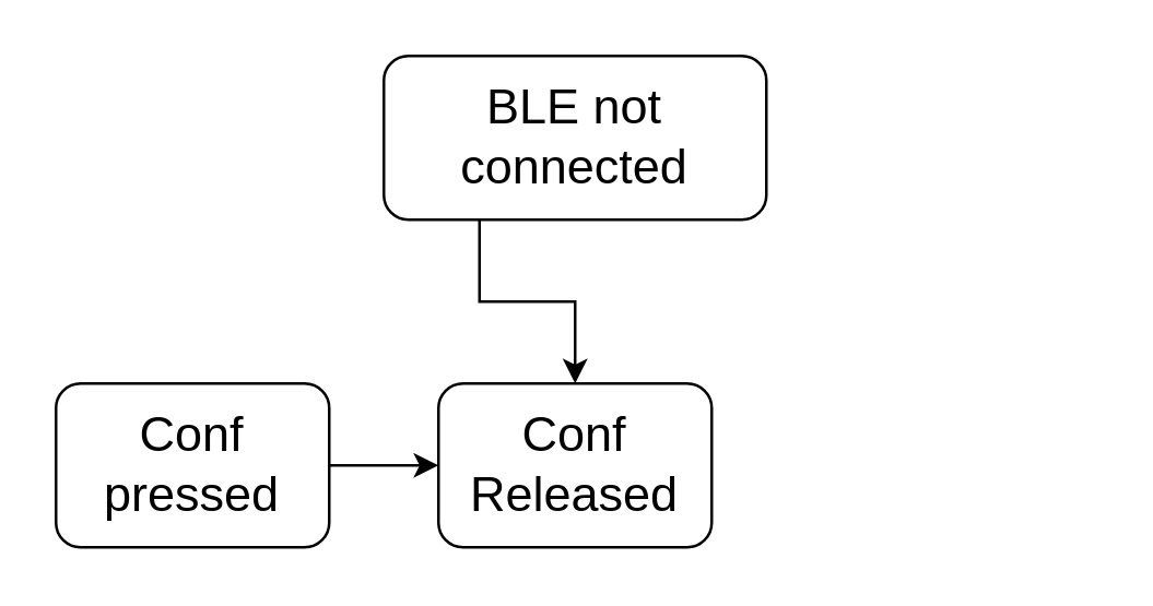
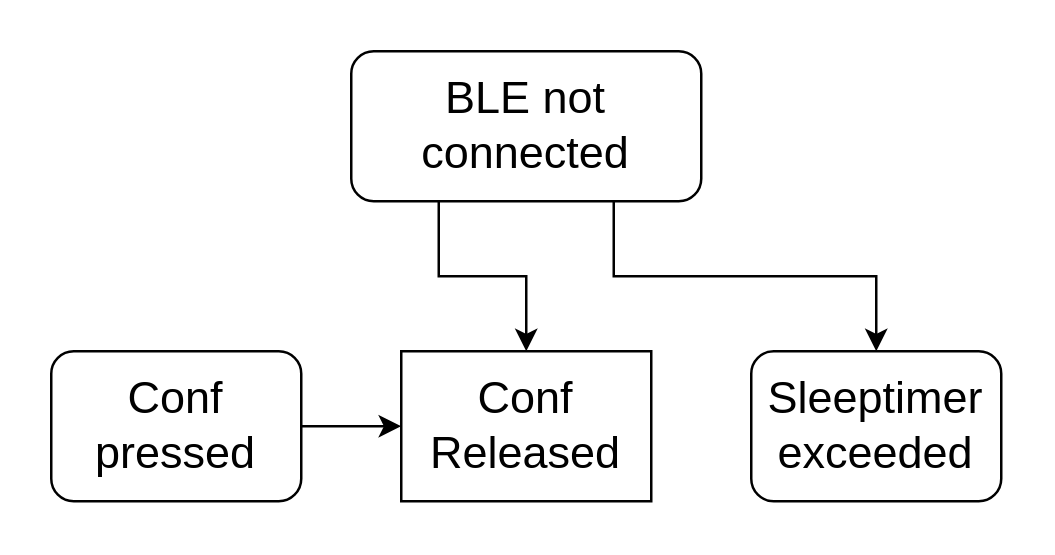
+ <mxCell id="3" style="edgeStyle=orthogonalEdgeStyle;rounded=0;orthogonalLoop=1;jettySize=auto;html=1;exitX=0.75;exitY=1;exitDx=0;exitDy=0;" edge="1" parent="1" source="4" target="8"><mxGeometry relative="1" as="geometry" /></mxCell>
- <mxCell id="7" value="Conf Released" style="whiteSpace=wrap;html=1;rounded=1;fontSize=18;" vertex="1" parent="1"><mxGeometry x="160" y="140" width="100" height="60" as="geometry" /></mxCell>
+ <mxCell id="7" value="Conf Released" style="whiteSpace=wrap;html=1;fontSize=18;rounded=0;" vertex="1" parent="1"><mxGeometry x="160" y="140" width="100" height="60" as="geometry" /></mxCell>
+ <mxCell id="8" value="&lt;span style=&quot;color: rgb(0 , 0 , 0) ; font-family: &amp;#34;helvetica&amp;#34; ; font-size: 18px ; font-style: normal ; font-weight: 400 ; letter-spacing: normal ; text-align: center ; text-indent: 0px ; text-transform: none ; word-spacing: 0px ; display: inline ; float: none&quot;&gt;Sleeptimer&lt;/span&gt;&lt;br style=&quot;color: rgb(0 , 0 , 0) ; font-family: &amp;#34;helvetica&amp;#34; ; font-size: 18px ; font-style: normal ; font-weight: 400 ; letter-spacing: normal ; text-align: center ; text-indent: 0px ; text-transform: none ; word-spacing: 0px&quot;&gt;&lt;span style=&quot;color: rgb(0 , 0 , 0) ; font-family: &amp;#34;helvetica&amp;#34; ; font-size: 18px ; font-style: normal ; font-weight: 400 ; letter-spacing: normal ; text-align: center ; text-indent: 0px ; text-transform: none ; word-spacing: 0px ; display: inline ; float: none&quot;&gt;exceeded&lt;/span&gt;" style="rounded=1;whiteSpace=wrap;html=1;fontSize=18;" vertex="1" parent="1"><mxGeometry x="300" y="140" width="100" height="60" as="geometry" /></mxCell>
